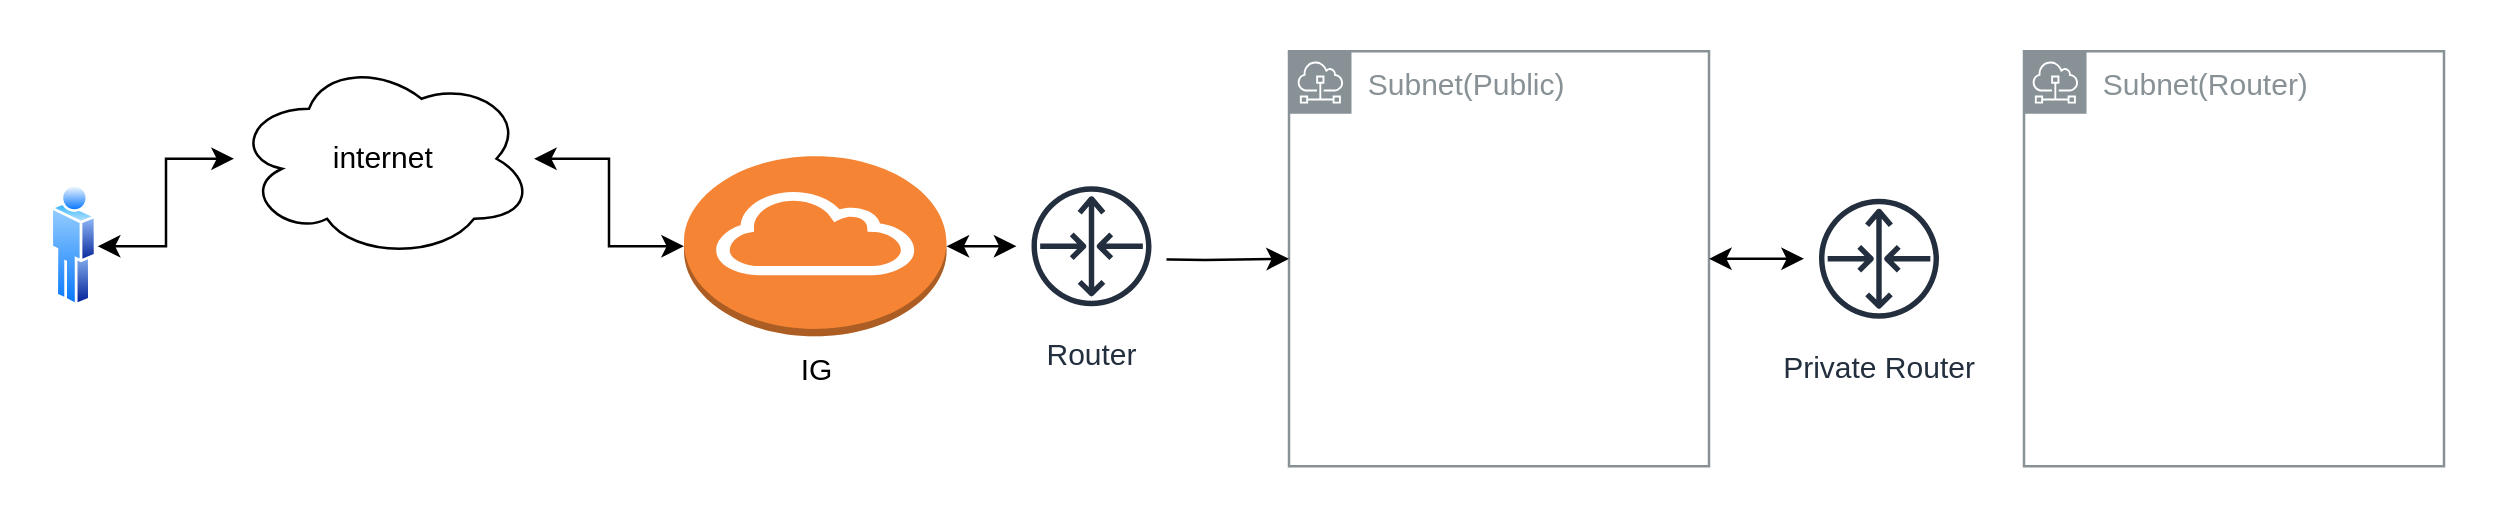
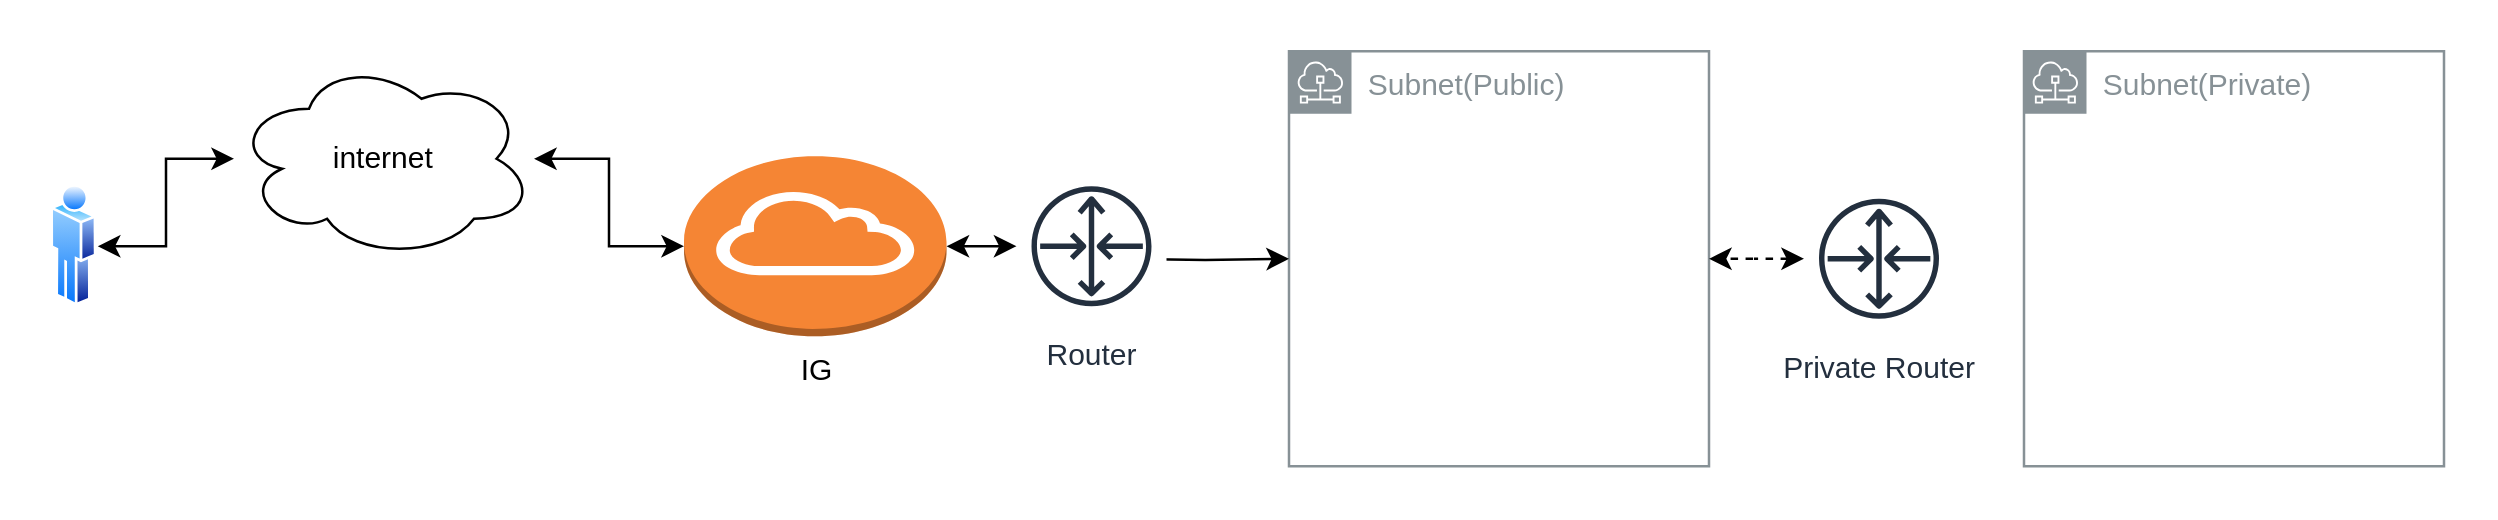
- <mxCell id="11" value="Subnet(Router)" style="outlineConnect=0;gradientColor=none;html=1;whiteSpace=wrap;fontSize=12;fontStyle=0;shape=mxgraph.aws4.group;grIcon=mxgraph.aws4.group_subnet;strokeColor=#879196;fillColor=none;verticalAlign=top;align=left;spacingLeft=30;fontColor=#879196;dashed=0;" vertex="1" parent="1"><mxGeometry x="809" y="20" width="168" height="166" as="geometry" /></mxCell>
+ <mxCell id="11" value="Subnet(Private)" style="outlineConnect=0;gradientColor=none;html=1;whiteSpace=wrap;fontSize=12;fontStyle=0;shape=mxgraph.aws4.group;grIcon=mxgraph.aws4.group_subnet;strokeColor=#879196;fillColor=none;verticalAlign=top;align=left;spacingLeft=30;fontColor=#879196;dashed=0;" vertex="1" parent="1"><mxGeometry x="809" y="20" width="168" height="166" as="geometry" /></mxCell>
- <mxCell id="12" style="edgeStyle=orthogonalEdgeStyle;rounded=0;orthogonalLoop=1;jettySize=auto;html=1;startArrow=classic;startFill=1;" edge="1" parent="1" source="13" target="2"><mxGeometry relative="1" as="geometry" /></mxCell>
+ <mxCell id="12" style="edgeStyle=orthogonalEdgeStyle;rounded=0;orthogonalLoop=1;jettySize=auto;html=1;startArrow=classic;startFill=1;dashed=1;" edge="1" parent="1" source="13" target="2"><mxGeometry relative="1" as="geometry" /></mxCell>
